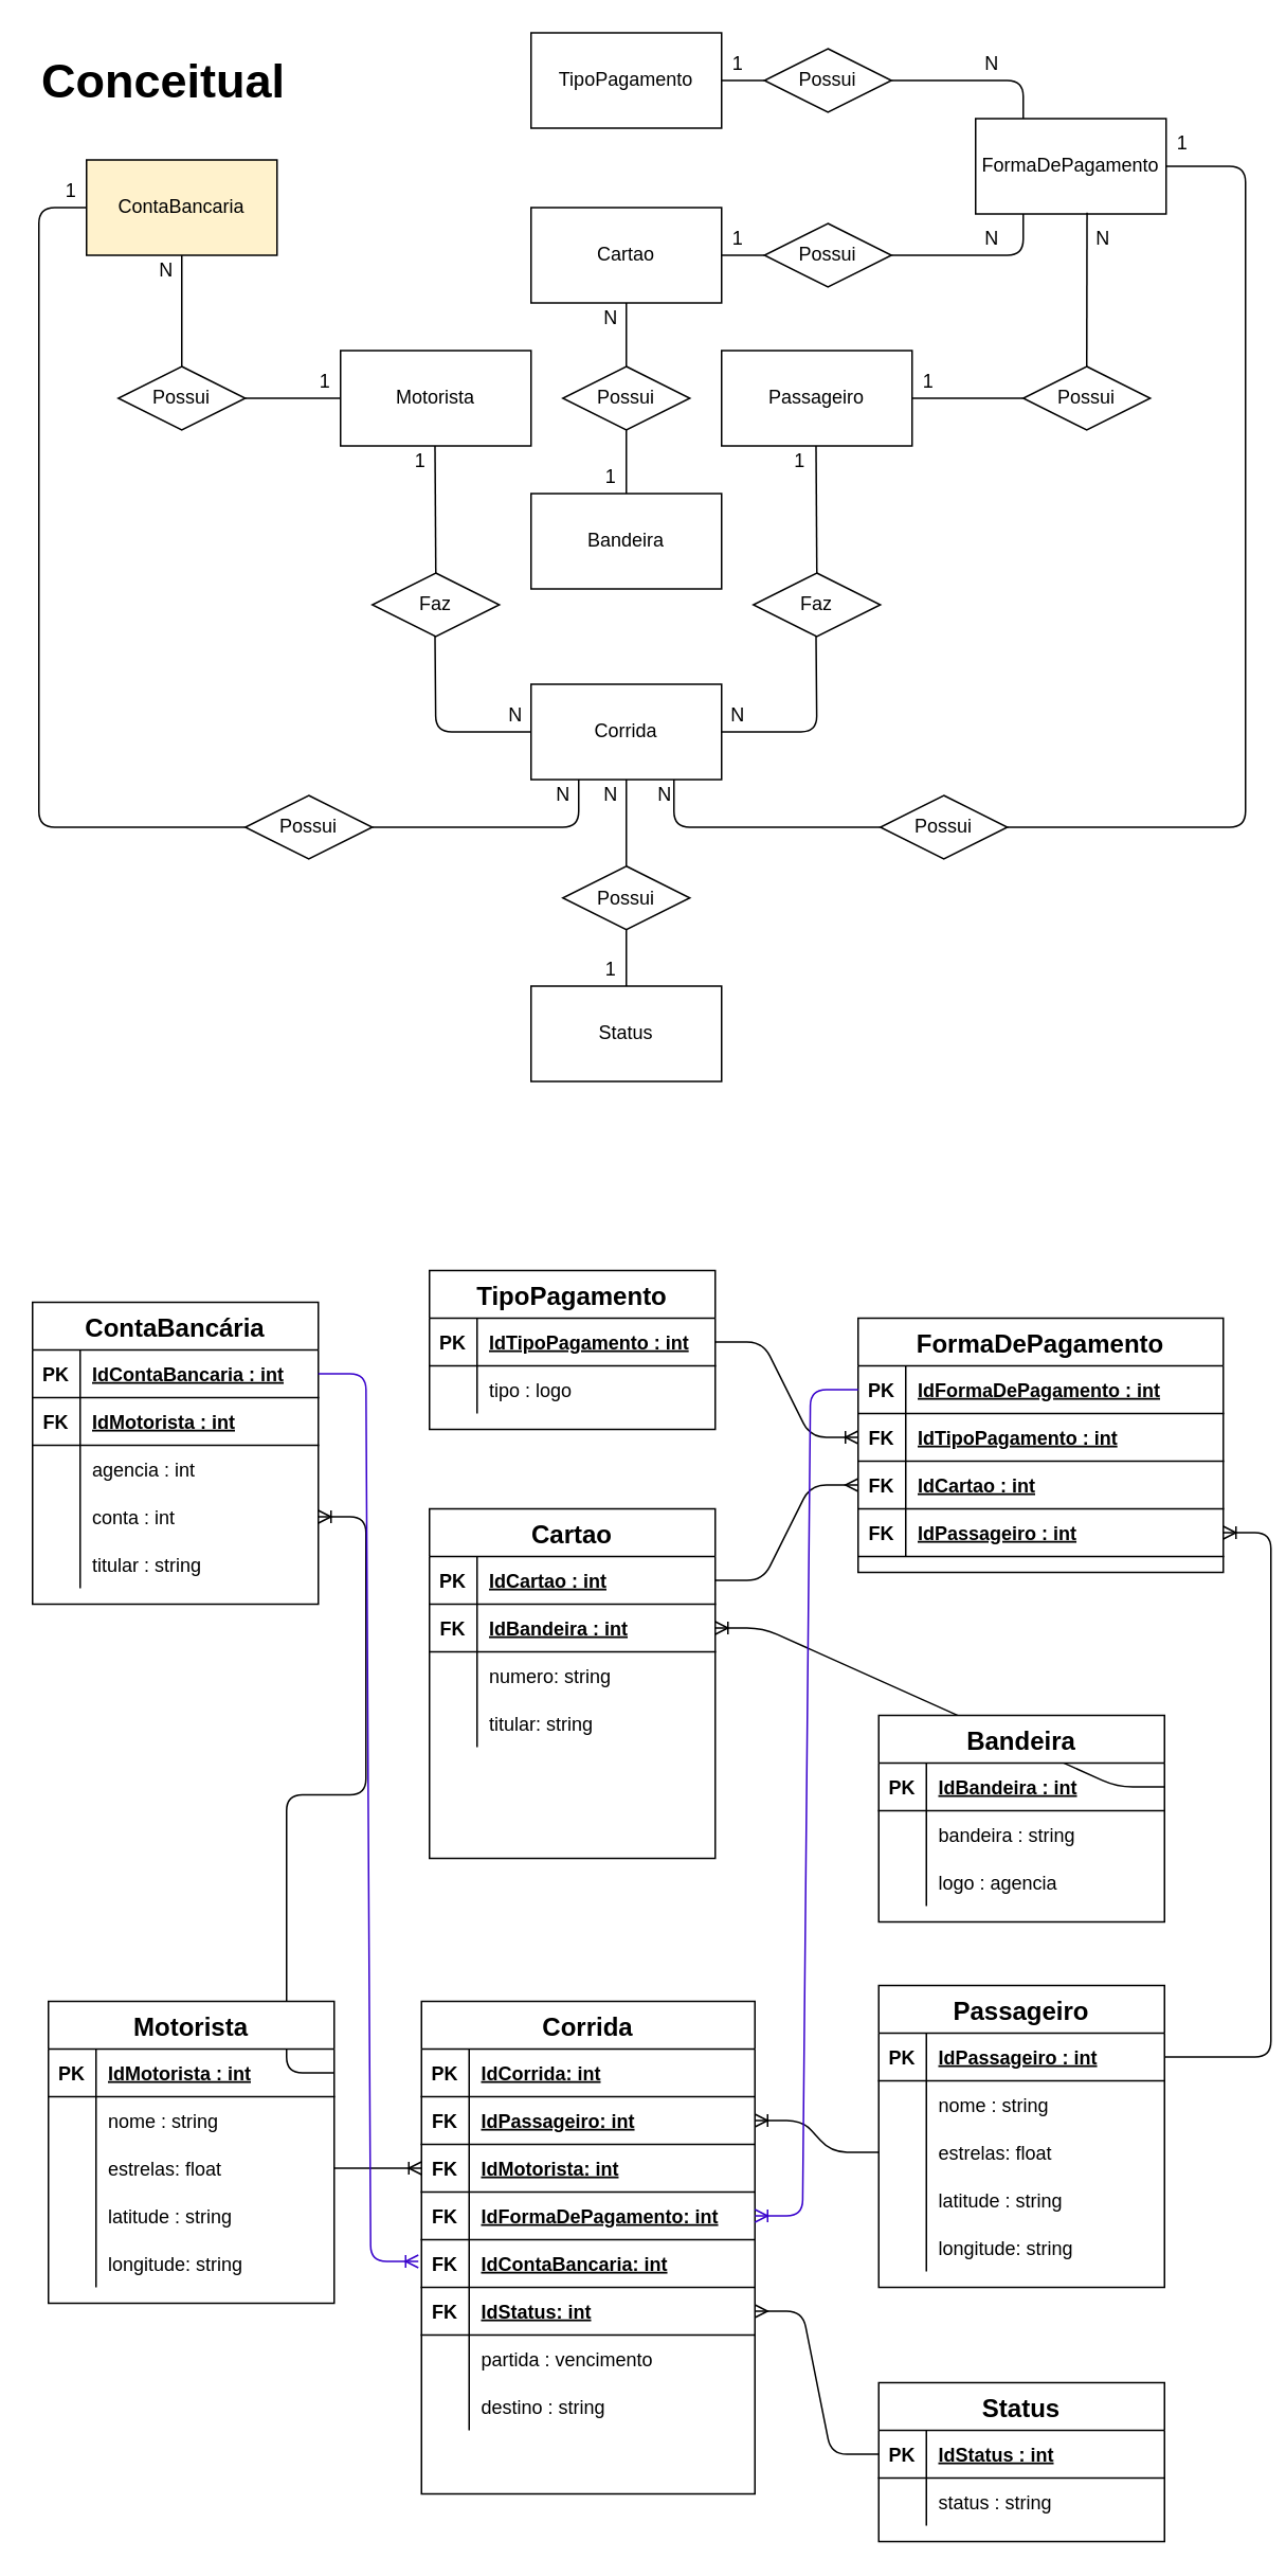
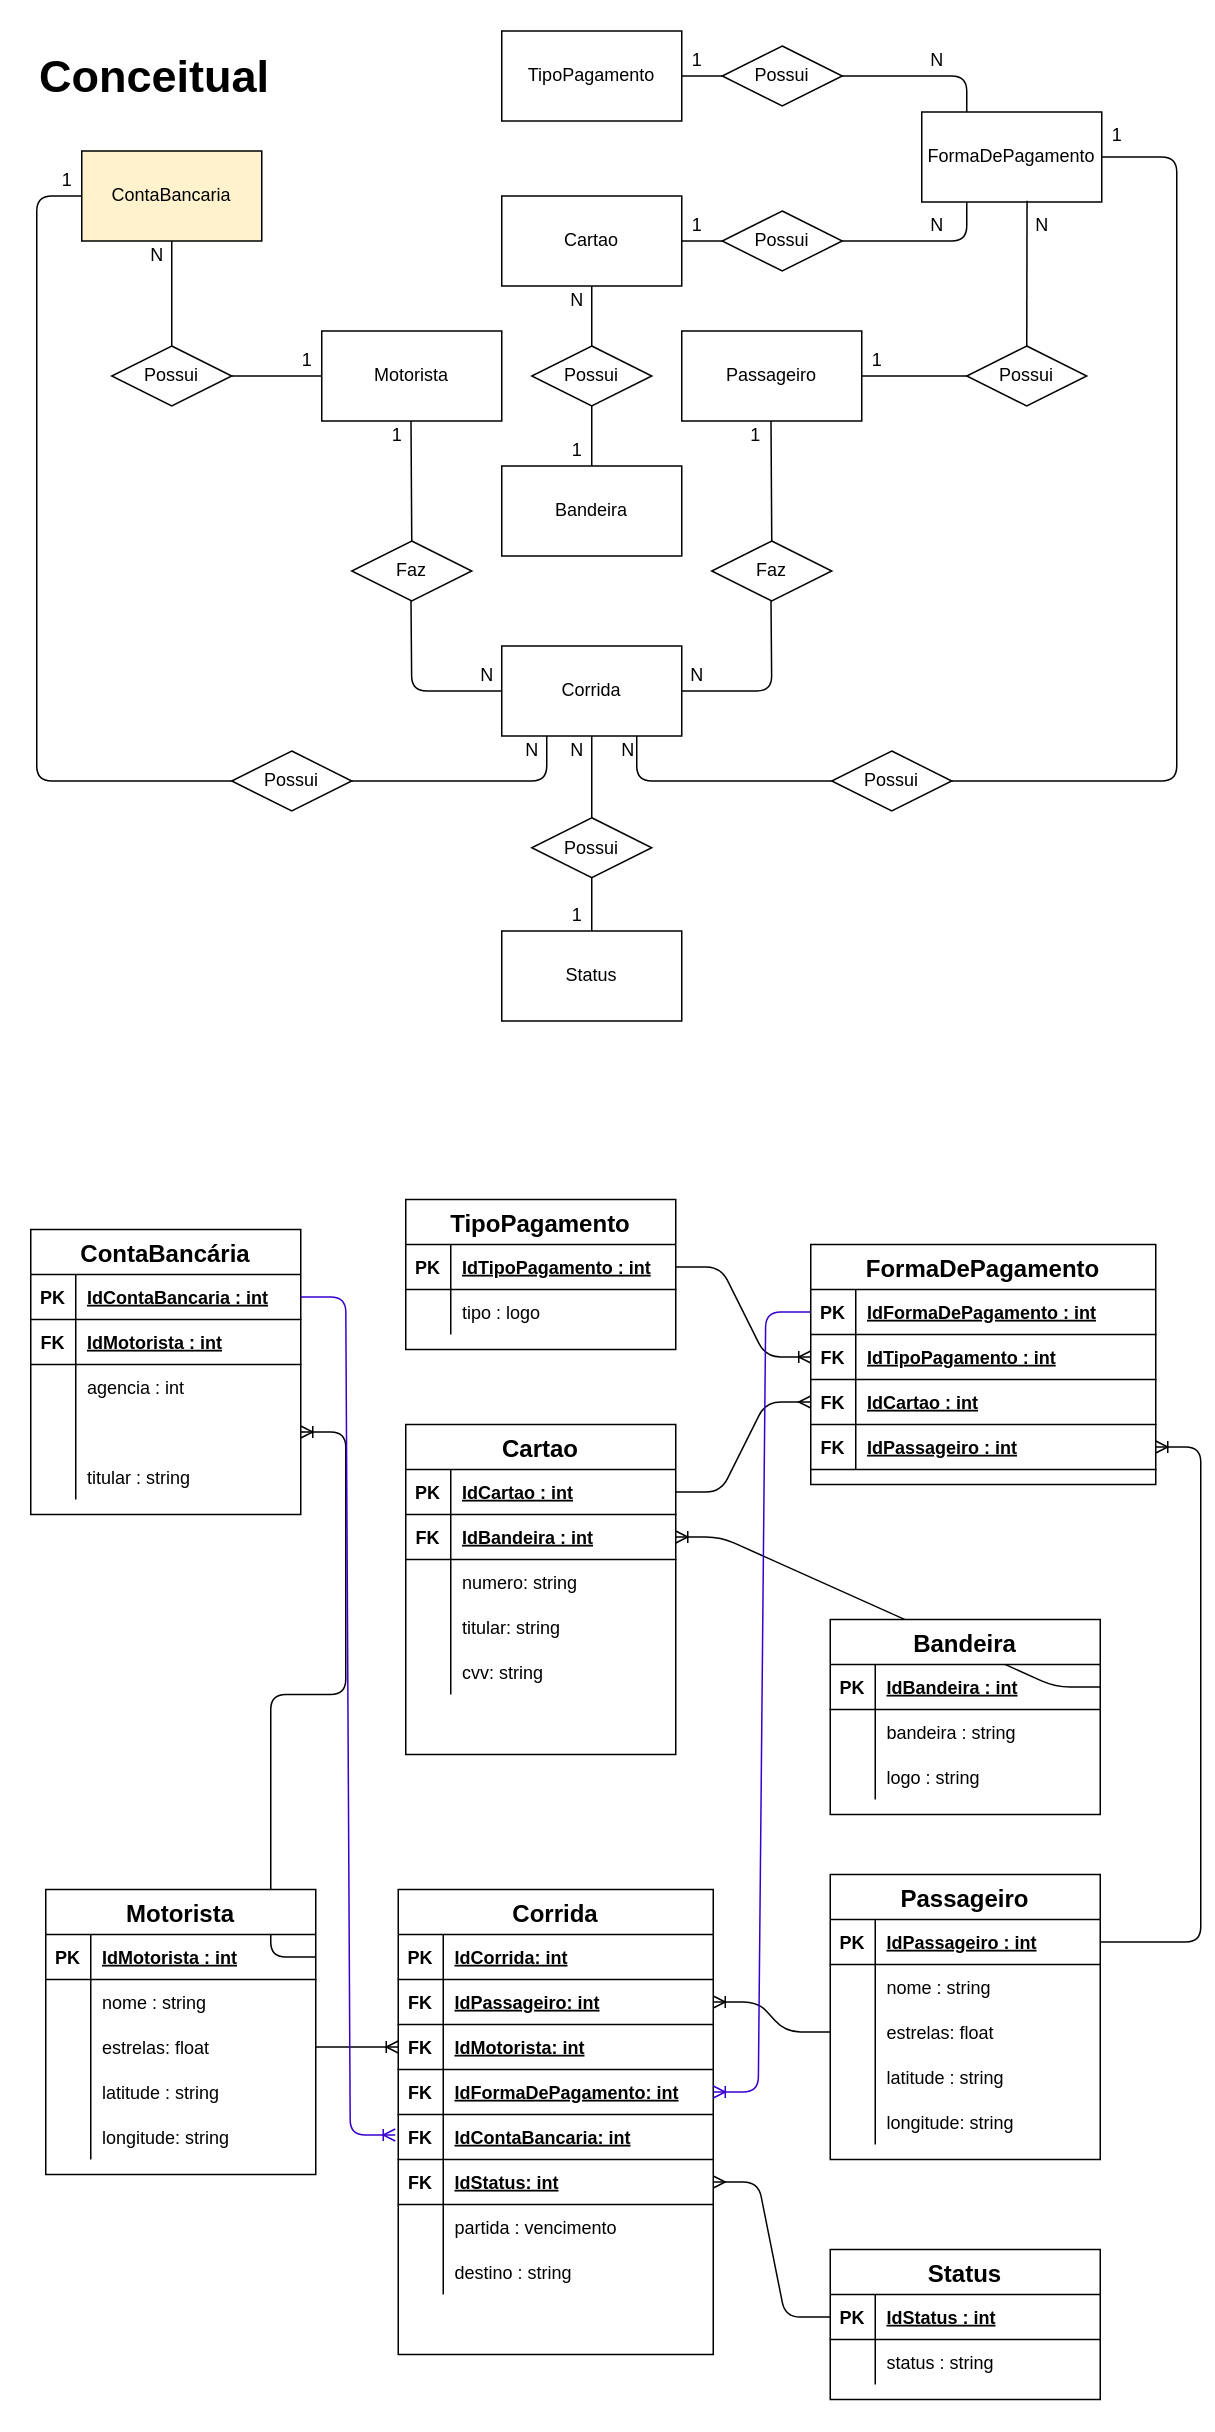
- <mxCell id="147" value="conta : int" style="shape=partialRectangle;connectable=0;fillColor=none;top=0;left=0;bottom=0;right=0;align=left;spacingLeft=6;overflow=hidden;" parent="145" vertex="1"><mxGeometry x="30" width="150" height="30" as="geometry" /></mxCell>
+ <mxCell id="85" value="cvv: string" style="shape=partialRectangle;connectable=0;fillColor=none;top=0;left=0;bottom=0;right=0;align=left;spacingLeft=6;overflow=hidden;" parent="83" vertex="1"><mxGeometry x="30" width="150" height="30" as="geometry" /></mxCell>
- <mxCell id="199" value="logo : agencia" style="shape=partialRectangle;connectable=0;fillColor=none;top=0;left=0;bottom=0;right=0;align=left;spacingLeft=6;overflow=hidden;" parent="197" vertex="1"><mxGeometry x="30" width="150" height="30" as="geometry" /></mxCell>
+ <mxCell id="199" value="logo : string" style="shape=partialRectangle;connectable=0;fillColor=none;top=0;left=0;bottom=0;right=0;align=left;spacingLeft=6;overflow=hidden;" parent="197" vertex="1"><mxGeometry x="30" width="150" height="30" as="geometry" /></mxCell>
